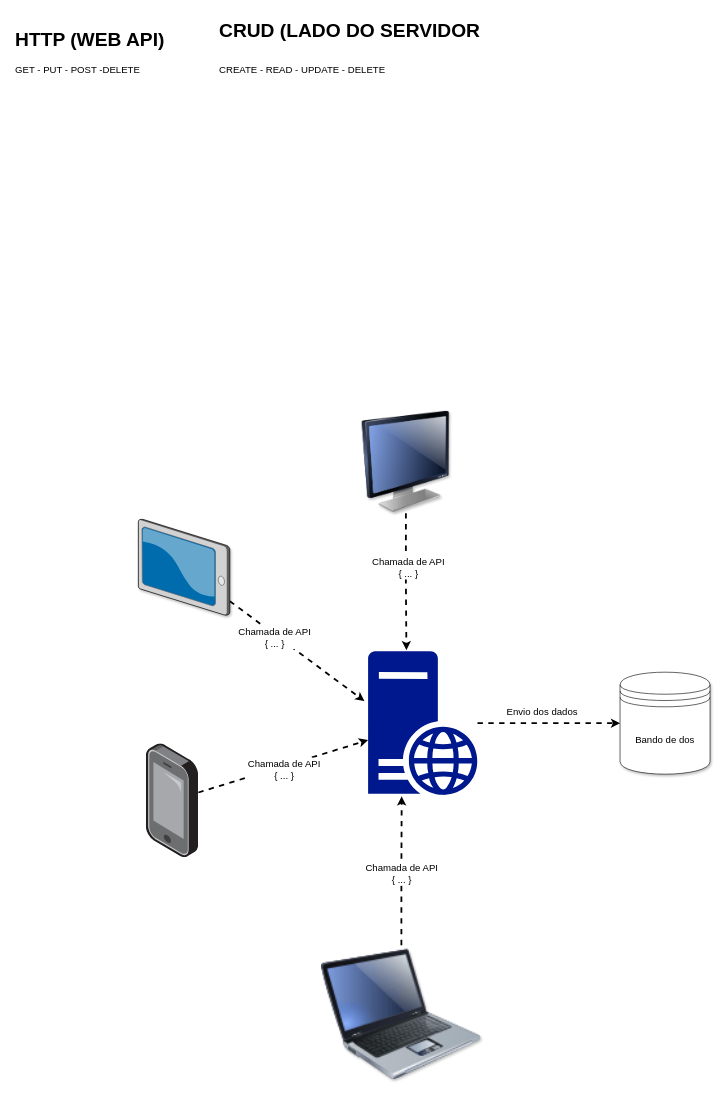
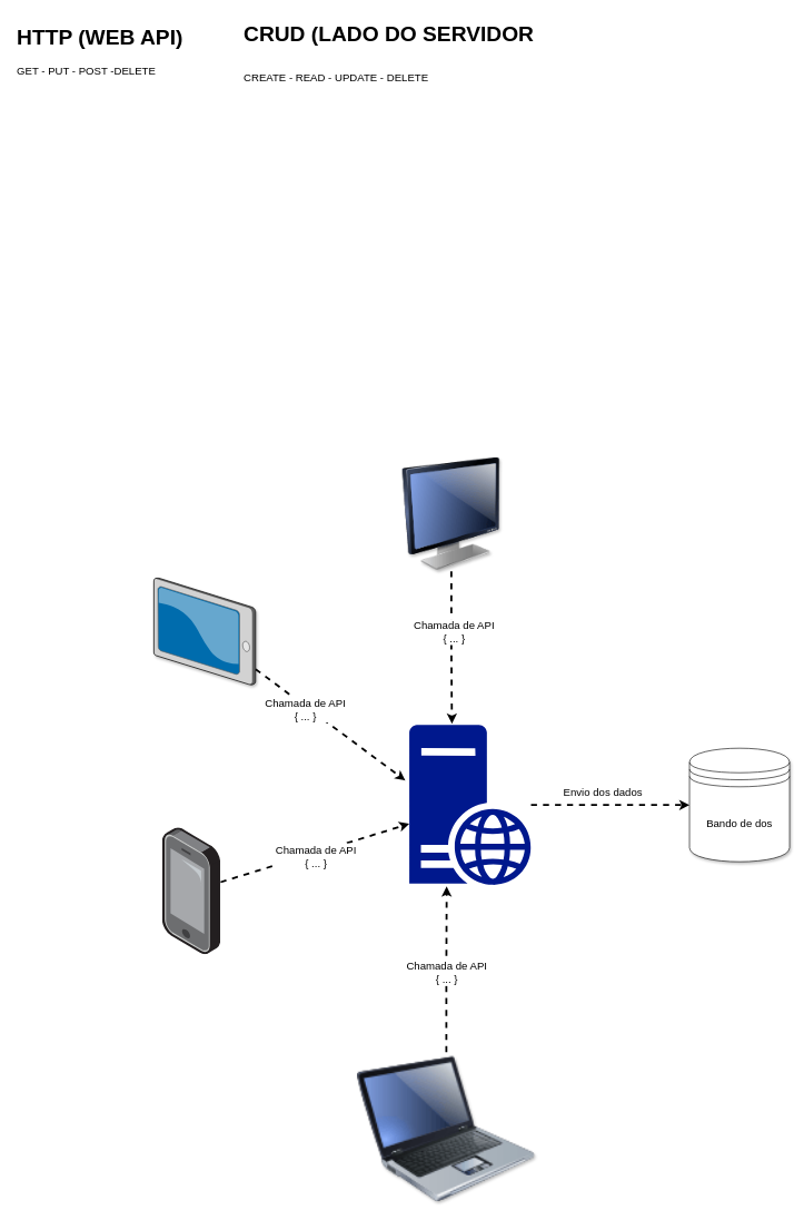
- <mxCell id="18" value="&lt;h1&gt;HTTP (WEB API)&lt;/h1&gt;&lt;p&gt;GET - PUT - POST -DELETE&lt;/p&gt;" style="text;html=1;strokeColor=none;fillColor=none;spacing=5;spacingTop=-20;whiteSpace=wrap;overflow=hidden;rounded=0;shadow=1;sketch=0;fontSize=16;" vertex="1" parent="1"><mxGeometry x="20" y="35" width="290" height="110" as="geometry" /></mxCell>
+ <mxCell id="18" value="&lt;h1&gt;HTTP (WEB API)&lt;/h1&gt;&lt;p&gt;GET - PUT - POST -DELETE&lt;/p&gt;" style="text;html=1;strokeColor=none;fillColor=none;spacing=5;spacingTop=-20;whiteSpace=wrap;overflow=hidden;rounded=0;shadow=1;sketch=0;fontSize=16;" vertex="1" parent="1"><mxGeometry x="20" y="25" width="290" height="110" as="geometry" /></mxCell>
